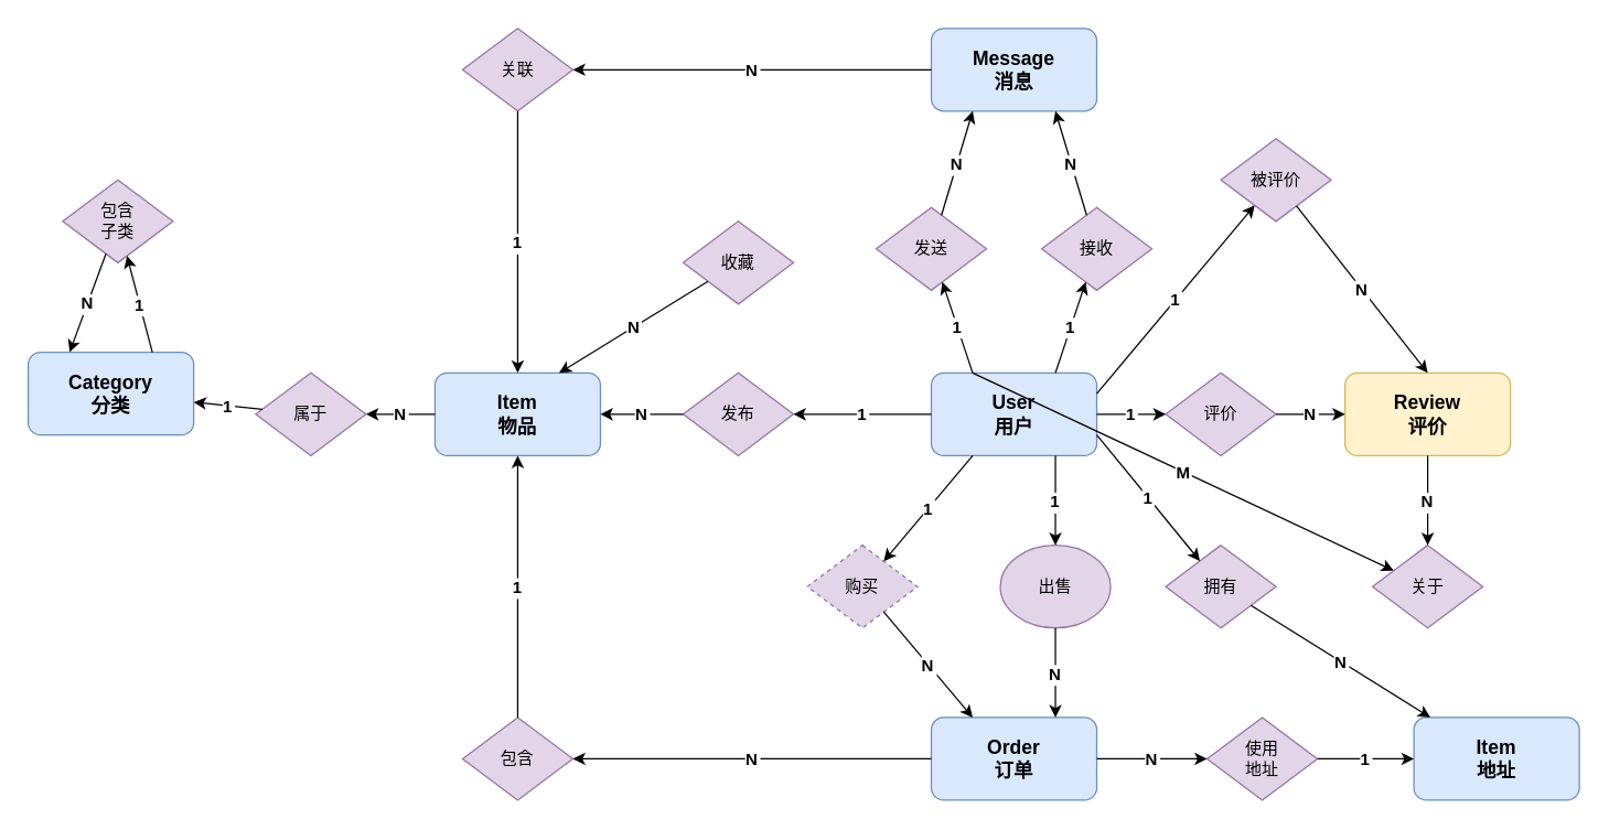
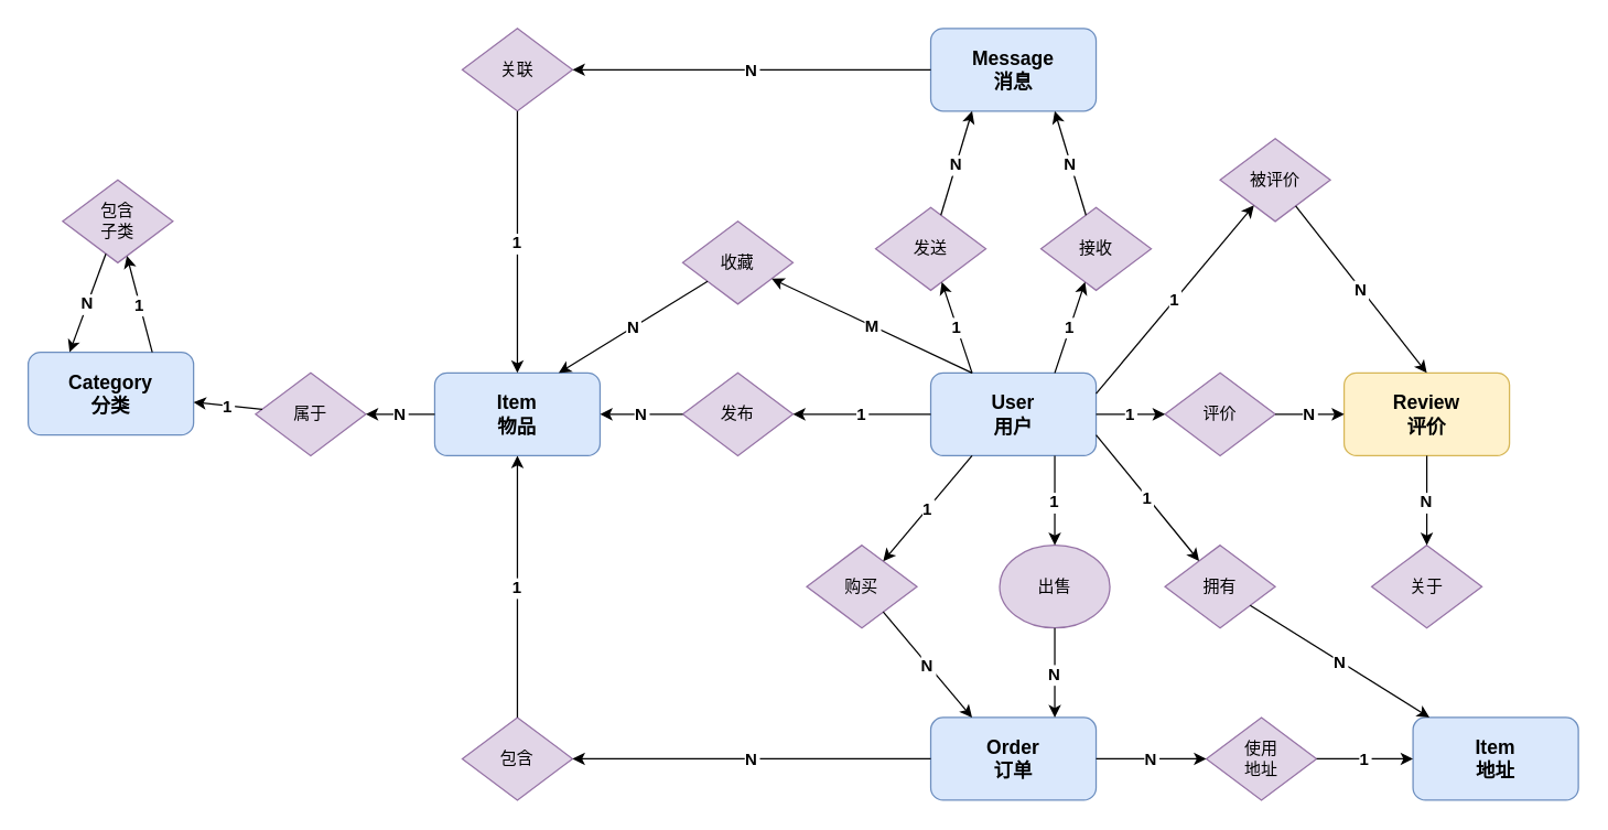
- <mxCell id="34" value="M" style="curved=1;exitX=0.25;exitY=0;exitDx=0;exitDy=0;fontSize=12;fontStyle=1;labelBackgroundColor=#ffffff;" parent="1" source="2" target="51" edge="1"><mxGeometry relative="1" as="geometry" /></mxCell>
+ <mxCell id="34" value="M" style="curved=1;exitX=0.25;exitY=0;exitDx=0;exitDy=0;fontSize=12;fontStyle=1;labelBackgroundColor=#ffffff;" parent="1" source="2" target="33" edge="1"><mxGeometry relative="1" as="geometry" /></mxCell>
- <mxCell id="21" value="购买" style="rhombus;whiteSpace=wrap;html=1;fillColor=#e1d5e7;strokeColor=#9673a6;fontSize=12;dashed=1;" parent="1" vertex="1"><mxGeometry x="585" y="395" width="80" height="60" as="geometry" /></mxCell>
+ <mxCell id="21" value="购买" style="rhombus;whiteSpace=wrap;html=1;fillColor=#e1d5e7;strokeColor=#9673a6;fontSize=12;" parent="1" vertex="1"><mxGeometry x="585" y="395" width="80" height="60" as="geometry" /></mxCell>
